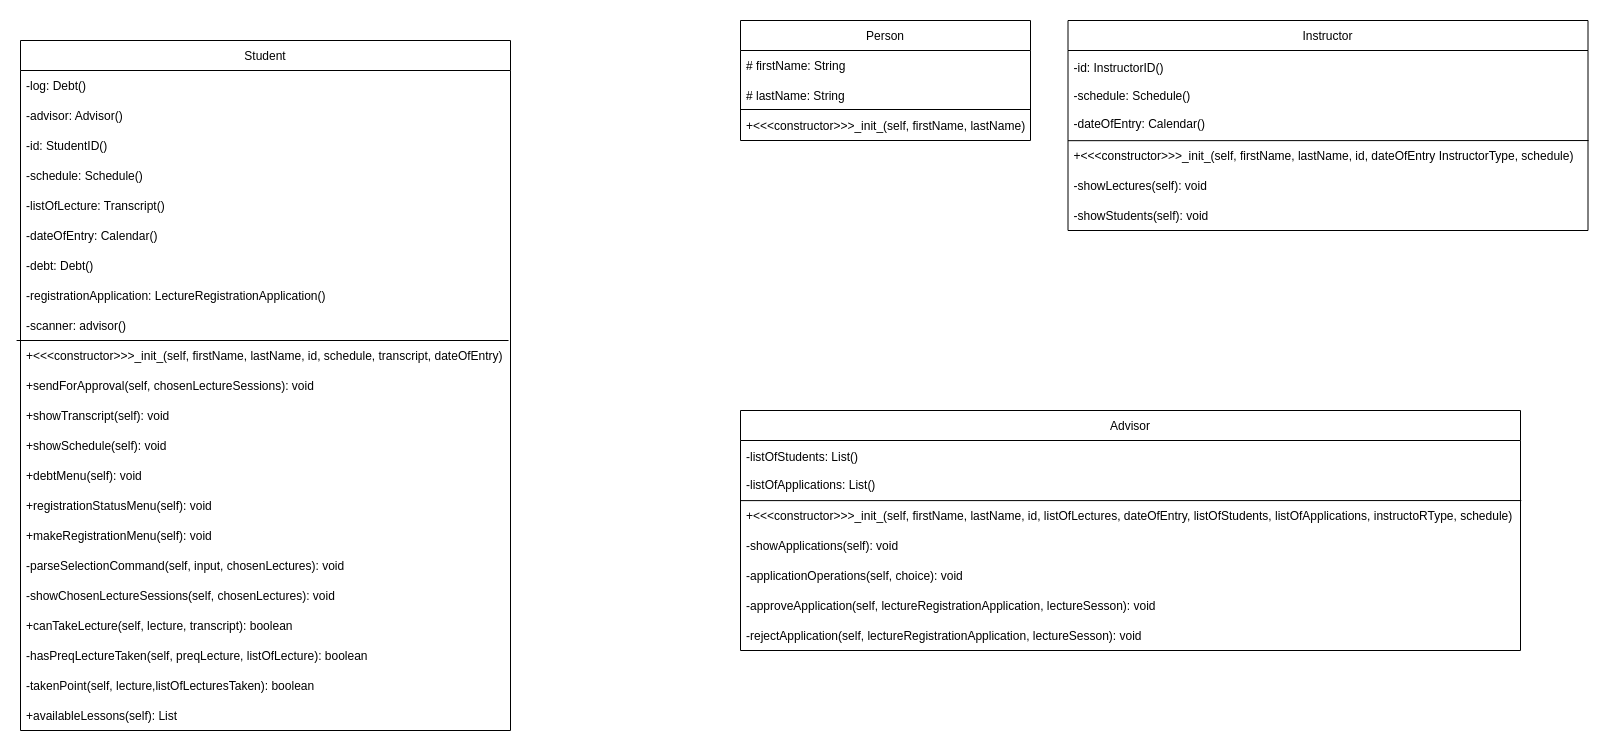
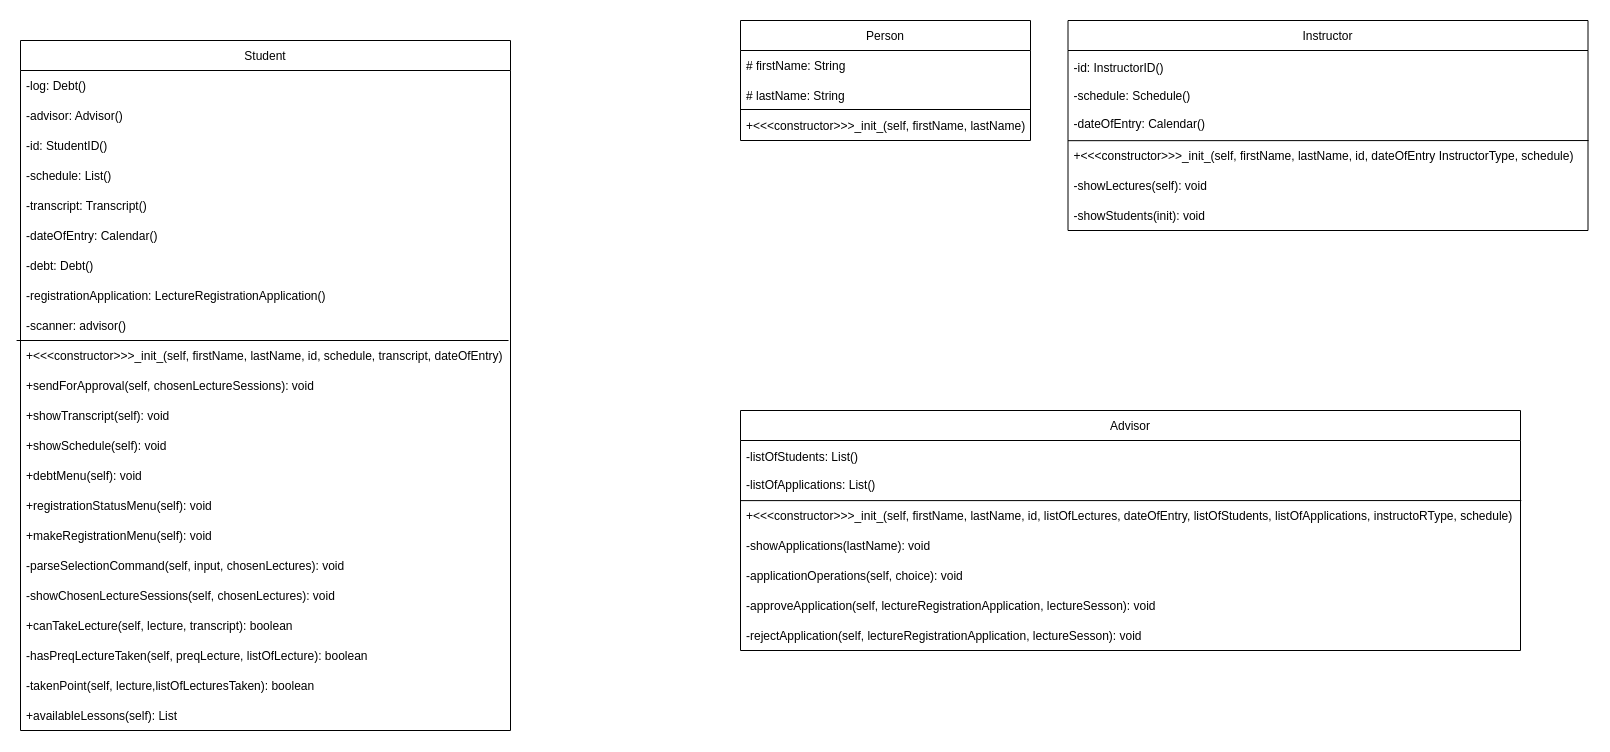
- <mxCell id="25" value="-schedule: Schedule()" style="text;strokeColor=none;fillColor=none;align=left;verticalAlign=middle;spacingLeft=4;spacingRight=4;overflow=hidden;points=[[0,0.5],[1,0.5]];portConstraint=eastwest;rotatable=0;" vertex="1" parent="21"><mxGeometry y="120" width="490" height="30" as="geometry" /></mxCell>
+ <mxCell id="25" value="-schedule: List()" style="text;strokeColor=none;fillColor=none;align=left;verticalAlign=middle;spacingLeft=4;spacingRight=4;overflow=hidden;points=[[0,0.5],[1,0.5]];portConstraint=eastwest;rotatable=0;" vertex="1" parent="21"><mxGeometry y="120" width="490" height="30" as="geometry" /></mxCell>
- <mxCell id="26" value="-listOfLecture: Transcript()" style="text;strokeColor=none;fillColor=none;align=left;verticalAlign=middle;spacingLeft=4;spacingRight=4;overflow=hidden;points=[[0,0.5],[1,0.5]];portConstraint=eastwest;rotatable=0;" vertex="1" parent="21"><mxGeometry y="150" width="490" height="30" as="geometry" /></mxCell>
+ <mxCell id="26" value="-transcript: Transcript()" style="text;strokeColor=none;fillColor=none;align=left;verticalAlign=middle;spacingLeft=4;spacingRight=4;overflow=hidden;points=[[0,0.5],[1,0.5]];portConstraint=eastwest;rotatable=0;" vertex="1" parent="21"><mxGeometry y="150" width="490" height="30" as="geometry" /></mxCell>
- <mxCell id="11" value="-showStudents(self): void" style="text;strokeColor=none;fillColor=none;align=left;verticalAlign=middle;spacingLeft=4;spacingRight=4;overflow=hidden;points=[[0,0.5],[1,0.5]];portConstraint=eastwest;rotatable=0;" parent="7" vertex="1"><mxGeometry y="180" width="520" height="30" as="geometry" /></mxCell>
+ <mxCell id="11" value="-showStudents(init): void" style="text;strokeColor=none;fillColor=none;align=left;verticalAlign=middle;spacingLeft=4;spacingRight=4;overflow=hidden;points=[[0,0.5],[1,0.5]];portConstraint=eastwest;rotatable=0;" parent="7" vertex="1"><mxGeometry y="180" width="520" height="30" as="geometry" /></mxCell>
- <mxCell id="16" value="-showApplications(self): void" style="text;strokeColor=none;fillColor=none;align=left;verticalAlign=middle;spacingLeft=4;spacingRight=4;overflow=hidden;points=[[0,0.5],[1,0.5]];portConstraint=eastwest;rotatable=0;" parent="13" vertex="1"><mxGeometry y="120" width="780" height="30" as="geometry" /></mxCell>
+ <mxCell id="16" value="-showApplications(lastName): void" style="text;strokeColor=none;fillColor=none;align=left;verticalAlign=middle;spacingLeft=4;spacingRight=4;overflow=hidden;points=[[0,0.5],[1,0.5]];portConstraint=eastwest;rotatable=0;" parent="13" vertex="1"><mxGeometry y="120" width="780" height="30" as="geometry" /></mxCell>
